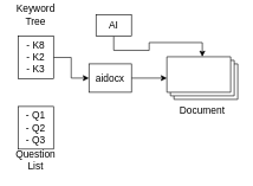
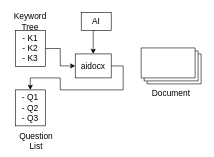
- <mxCell id="10" value="Keyword&lt;br&gt;Tree" style="text;html=1;strokeColor=none;fillColor=none;align=center;verticalAlign=middle;whiteSpace=wrap;rounded=0;fontSize=14;" vertex="1" parent="1"><mxGeometry x="20" y="5" width="60" height="30" as="geometry" /></mxCell>
+ <mxCell id="10" value="Keyword&lt;br&gt;Tree" style="text;html=1;strokeColor=none;fillColor=none;align=center;verticalAlign=middle;whiteSpace=wrap;rounded=0;fontSize=14;" vertex="1" parent="1"><mxGeometry x="20" y="20" width="60" height="30" as="geometry" /></mxCell>
- <mxCell id="2" style="edgeStyle=orthogonalEdgeStyle;rounded=0;orthogonalLoop=1;jettySize=auto;html=1;exitX=0.5;exitY=1;exitDx=0;exitDy=0;fontSize=14;" edge="1" parent="1" source="3" target="9"><mxGeometry relative="1" as="geometry" /></mxCell>
+ <mxCell id="2" style="edgeStyle=orthogonalEdgeStyle;rounded=0;orthogonalLoop=1;jettySize=auto;html=1;exitX=0.5;exitY=1;exitDx=0;exitDy=0;entryX=0.5;entryY=0;entryDx=0;entryDy=0;fontSize=14;" edge="1" parent="1" source="3" target="8"><mxGeometry relative="1" as="geometry" /></mxCell>
- <mxCell id="5" value="- K8&lt;br&gt;- K2&lt;br&gt;- K3" style="rounded=0;whiteSpace=wrap;html=1;fontSize=14;" vertex="1" parent="1"><mxGeometry x="25" y="50" width="50" height="60" as="geometry" /></mxCell>
+ <mxCell id="5" value="- K1&lt;br&gt;- K2&lt;br&gt;- K3" style="rounded=0;whiteSpace=wrap;html=1;fontSize=14;" vertex="1" parent="1"><mxGeometry x="25" y="50" width="50" height="60" as="geometry" /></mxCell>
- <mxCell id="7" style="edgeStyle=orthogonalEdgeStyle;rounded=0;orthogonalLoop=1;jettySize=auto;html=1;exitX=1;exitY=0.5;exitDx=0;exitDy=0;fontSize=14;" edge="1" parent="1" source="8" target="9"><mxGeometry relative="1" as="geometry" /></mxCell>
+ <mxCell id="7" style="edgeStyle=orthogonalEdgeStyle;rounded=0;orthogonalLoop=1;jettySize=auto;html=1;exitX=1;exitY=0.5;exitDx=0;exitDy=0;fontSize=14;" edge="1" parent="1" source="8" target="6"><mxGeometry relative="1" as="geometry" /></mxCell>
- <mxCell id="11" value="Question&lt;br&gt;List" style="text;html=1;strokeColor=none;fillColor=none;align=center;verticalAlign=middle;whiteSpace=wrap;rounded=0;fontSize=14;" vertex="1" parent="1"><mxGeometry x="20" y="209" width="60" height="30" as="geometry" /></mxCell>
+ <mxCell id="11" value="Question&lt;br&gt;List" style="text;html=1;strokeColor=none;fillColor=none;align=center;verticalAlign=middle;whiteSpace=wrap;rounded=0;fontSize=14;" vertex="1" parent="1"><mxGeometry x="30" y="219" width="60" height="30" as="geometry" /></mxCell>
